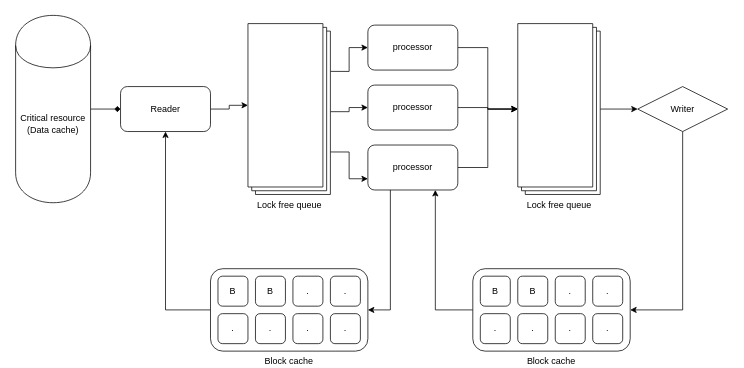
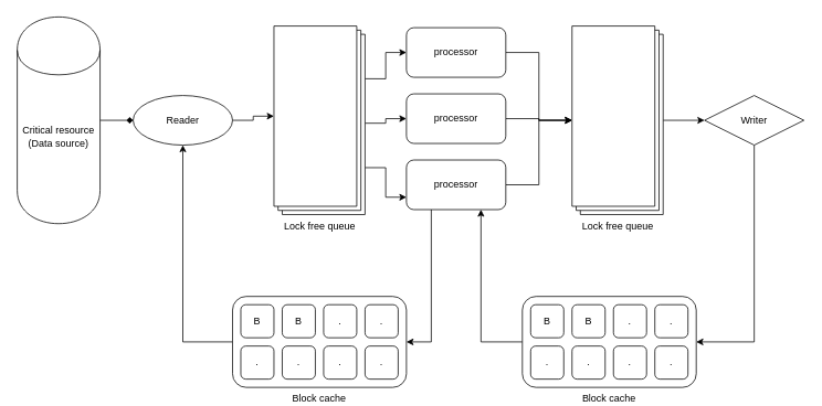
- <mxCell id="5" value="&lt;span style=&quot;white-space: normal&quot;&gt;Reader&lt;/span&gt;" style="rounded=1;whiteSpace=wrap;html=1;" parent="1" vertex="1"><mxGeometry x="160" y="115" width="120" height="60" as="geometry" /></mxCell>
+ <mxCell id="5" value="&lt;span style=&quot;white-space: normal&quot;&gt;Reader&lt;/span&gt;" style="ellipse;whiteSpace=wrap;html=1;" parent="1" vertex="1"><mxGeometry x="160" y="115" width="120" height="60" as="geometry" /></mxCell>
- <mxCell id="3" value="&lt;span style=&quot;white-space: normal&quot;&gt;Critical resource (Data cache)&lt;/span&gt;" style="shape=cylinder;whiteSpace=wrap;html=1;boundedLbl=1;backgroundOutline=1;labelPosition=center;verticalLabelPosition=middle;align=center;verticalAlign=middle;" parent="1" vertex="1"><mxGeometry x="20" y="20" width="100" height="250" as="geometry" /></mxCell>
+ <mxCell id="3" value="&lt;span style=&quot;white-space: normal&quot;&gt;Critical resource (Data source)&lt;/span&gt;" style="shape=cylinder;whiteSpace=wrap;html=1;boundedLbl=1;backgroundOutline=1;labelPosition=center;verticalLabelPosition=middle;align=center;verticalAlign=middle;" parent="1" vertex="1"><mxGeometry x="20" y="20" width="100" height="250" as="geometry" /></mxCell>
